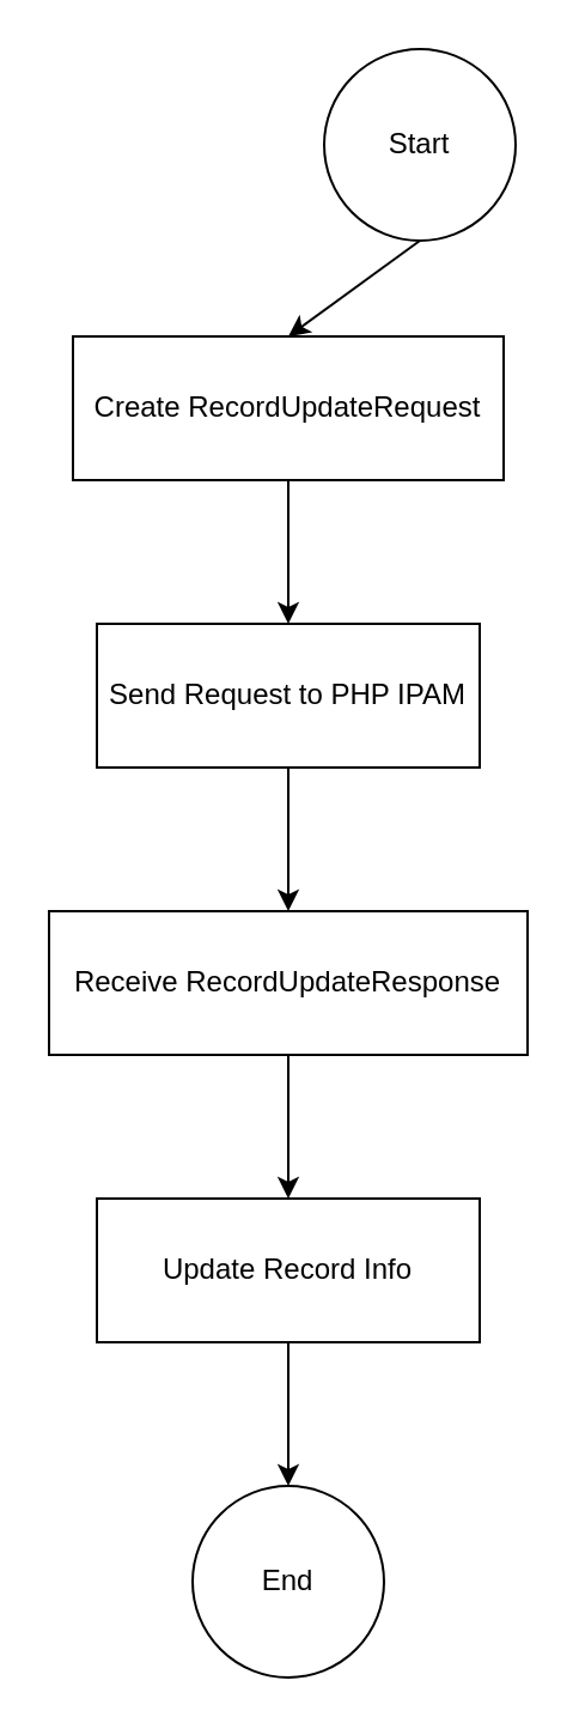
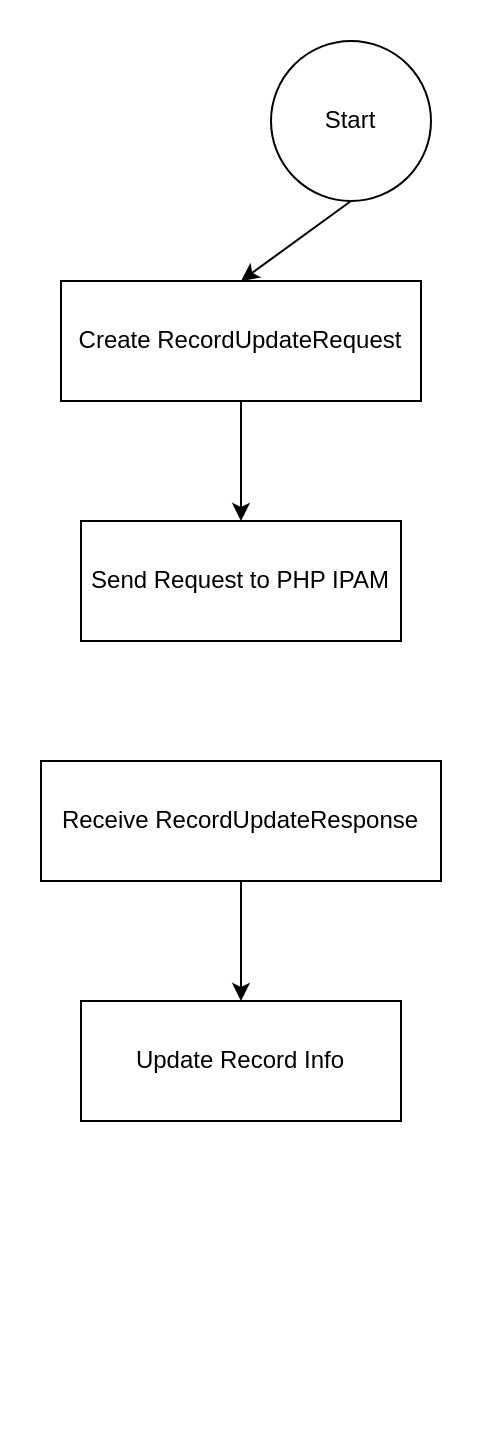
- <mxCell id="6" style="edgeStyle=none;html=1;exitX=0.5;exitY=1;exitDx=0;exitDy=0;entryX=0.5;entryY=0;entryDx=0;entryDy=0;" edge="1" parent="1" source="7" target="9"><mxGeometry relative="1" as="geometry" /></mxCell>
- <mxCell id="10" style="edgeStyle=none;html=1;exitX=0.5;exitY=1;exitDx=0;exitDy=0;entryX=0.5;entryY=0;entryDx=0;entryDy=0;" edge="1" parent="1" source="11" target="12"><mxGeometry relative="1" as="geometry" /></mxCell>
- <mxCell id="12" value="End" style="ellipse;whiteSpace=wrap;html=1;aspect=fixed;" parent="1" vertex="1"><mxGeometry x="80" y="620" width="80" height="80" as="geometry" /></mxCell>
